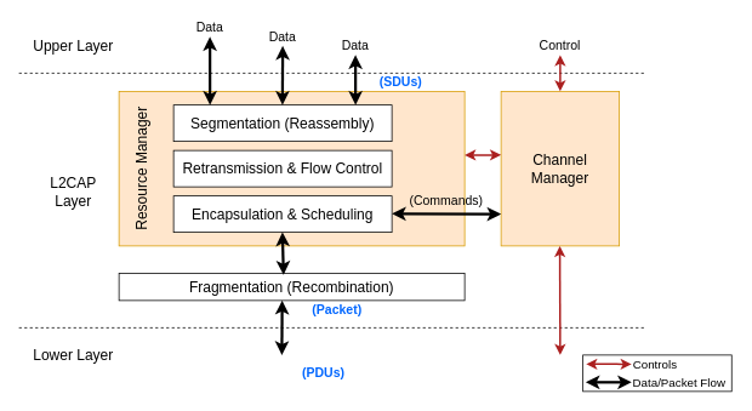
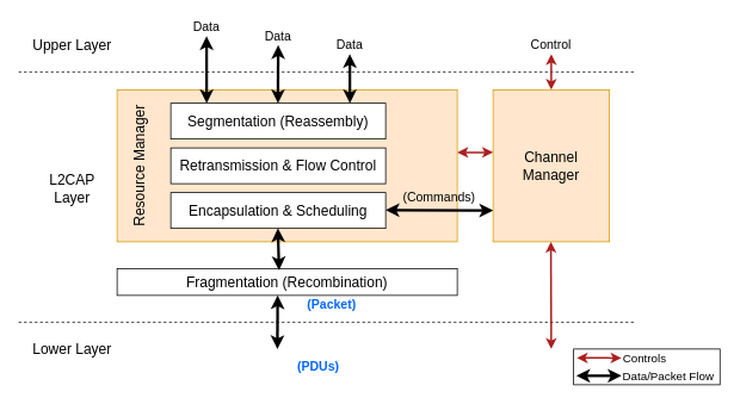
- <mxCell id="21" value="&lt;font style=&quot;font-size: 14px&quot; color=&quot;#0066ff&quot;&gt;&lt;b&gt;(SDUs)&lt;/b&gt;&lt;/font&gt;" style="text;html=1;strokeColor=none;fillColor=none;align=center;verticalAlign=middle;whiteSpace=wrap;rounded=0;" parent="1" vertex="1"><mxGeometry x="400" y="80" width="80" height="20" as="geometry" /></mxCell>
